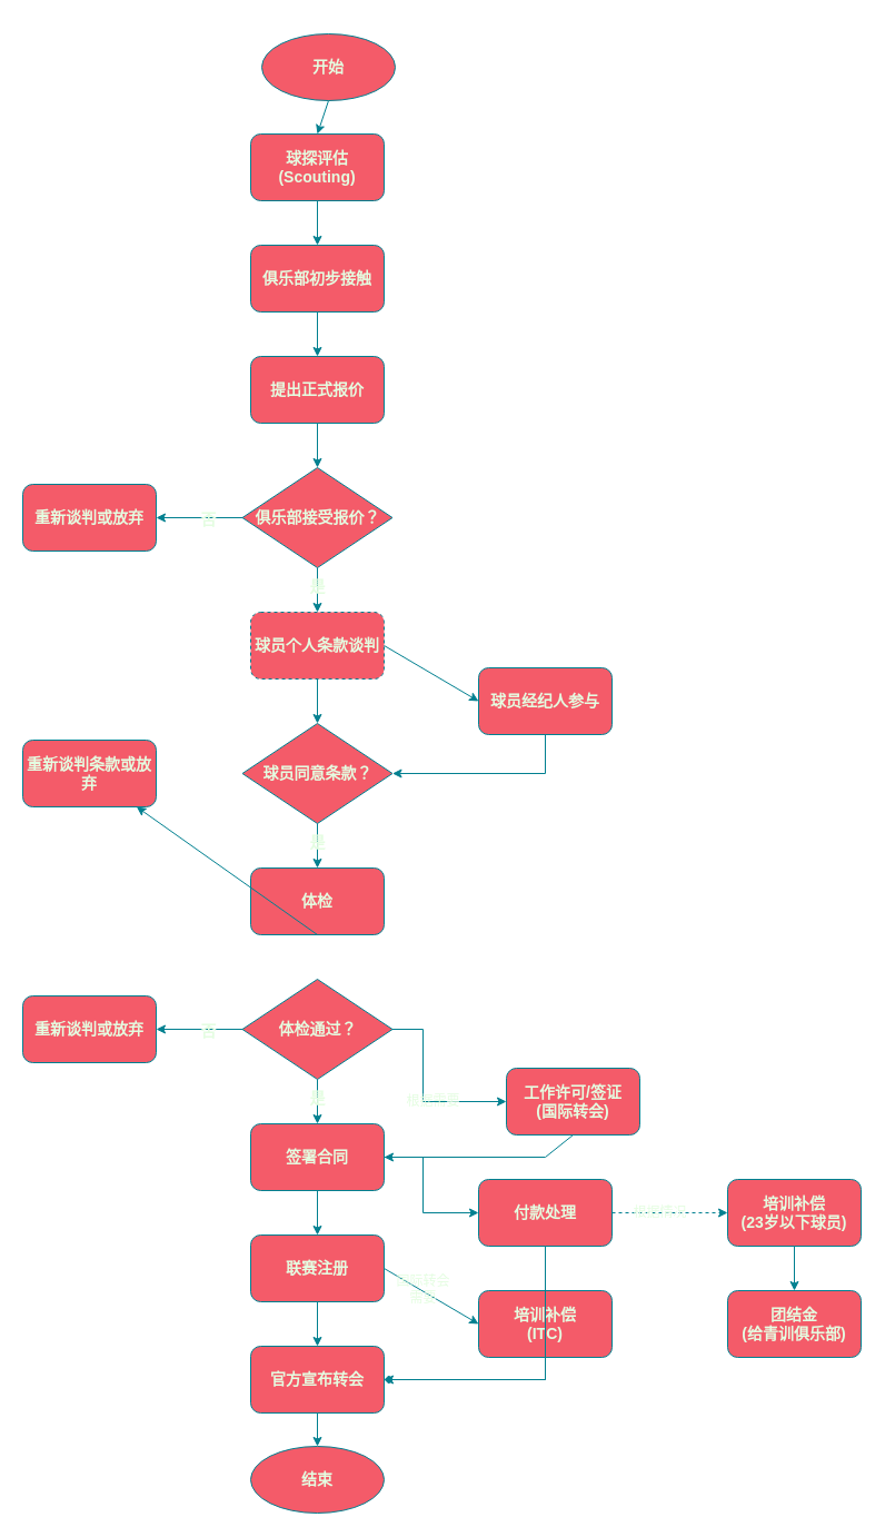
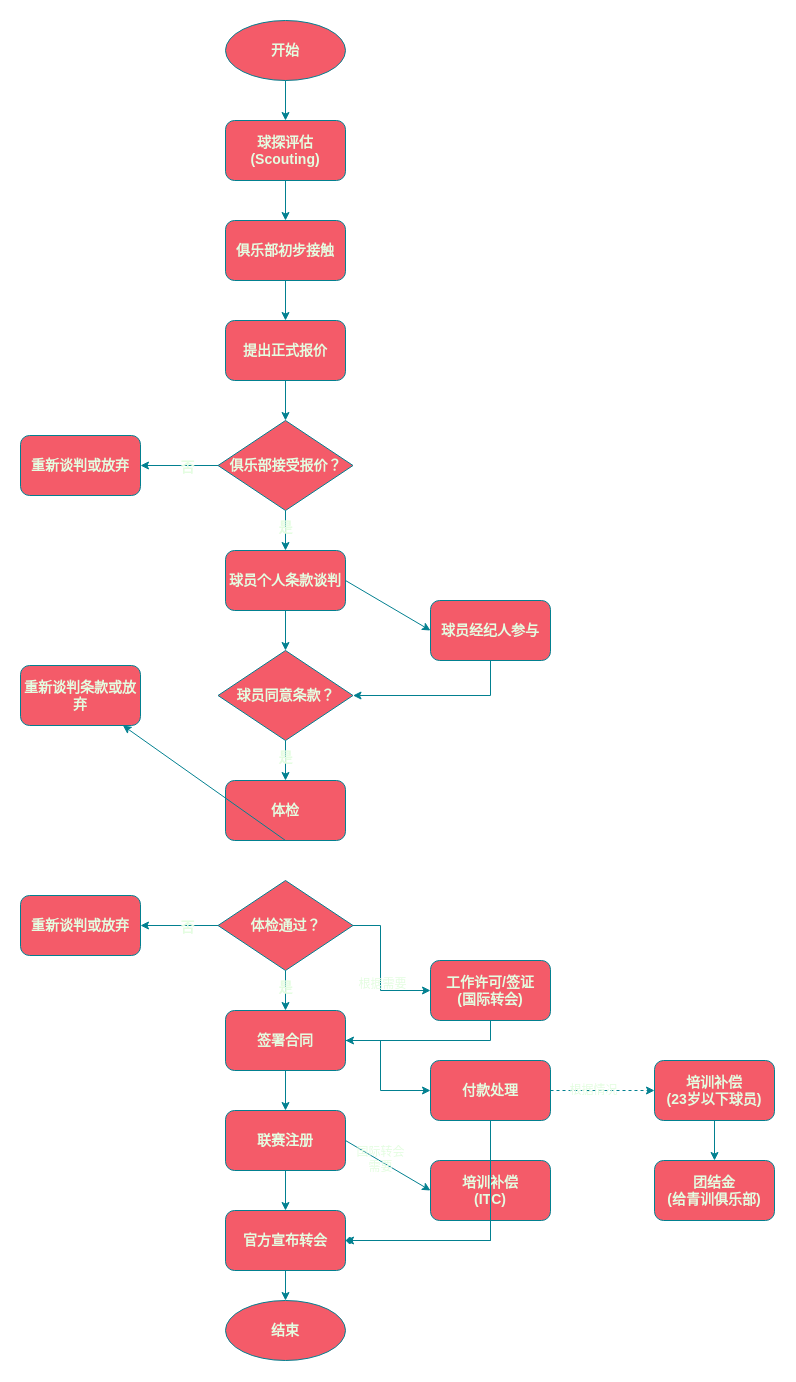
- <mxCell id="2" value="开始" style="ellipse;whiteSpace=wrap;html=1;fillColor=#F45B69;strokeColor=#028090;fontSize=14;fontStyle=1;labelBackgroundColor=none;fontColor=#E4FDE1;" parent="1" vertex="1"><mxGeometry x="235" y="30" width="120" height="60" as="geometry" /></mxCell>
+ <mxCell id="2" value="开始" style="ellipse;whiteSpace=wrap;html=1;fillColor=#F45B69;strokeColor=#028090;fontSize=14;fontStyle=1;labelBackgroundColor=none;fontColor=#E4FDE1;" parent="1" vertex="1"><mxGeometry x="225" y="20" width="120" height="60" as="geometry" /></mxCell>
- <mxCell id="14" value="球员个人条款谈判" style="rounded=1;whiteSpace=wrap;html=1;fillColor=#F45B69;strokeColor=#028090;fontSize=14;fontStyle=1;labelBackgroundColor=none;fontColor=#E4FDE1;dashed=1;" parent="1" vertex="1"><mxGeometry x="225" y="550" width="120" height="60" as="geometry" /></mxCell>
+ <mxCell id="14" value="球员个人条款谈判" style="rounded=1;whiteSpace=wrap;html=1;fillColor=#F45B69;strokeColor=#028090;fontSize=14;fontStyle=1;labelBackgroundColor=none;fontColor=#E4FDE1;" parent="1" vertex="1"><mxGeometry x="225" y="550" width="120" height="60" as="geometry" /></mxCell>
- <mxCell id="47" value="工作许可/签证&lt;br&gt;(国际转会)" style="rounded=1;whiteSpace=wrap;html=1;fillColor=#F45B69;strokeColor=#028090;fontSize=14;fontStyle=1;labelBackgroundColor=none;fontColor=#E4FDE1;" parent="1" vertex="1"><mxGeometry x="455" y="960" width="120" height="60" as="geometry" /></mxCell>
+ <mxCell id="47" value="工作许可/签证&lt;br&gt;(国际转会)" style="rounded=1;whiteSpace=wrap;html=1;fillColor=#F45B69;strokeColor=#028090;fontSize=14;fontStyle=1;labelBackgroundColor=none;fontColor=#E4FDE1;" parent="1" vertex="1"><mxGeometry x="430" y="960" width="120" height="60" as="geometry" /></mxCell>
